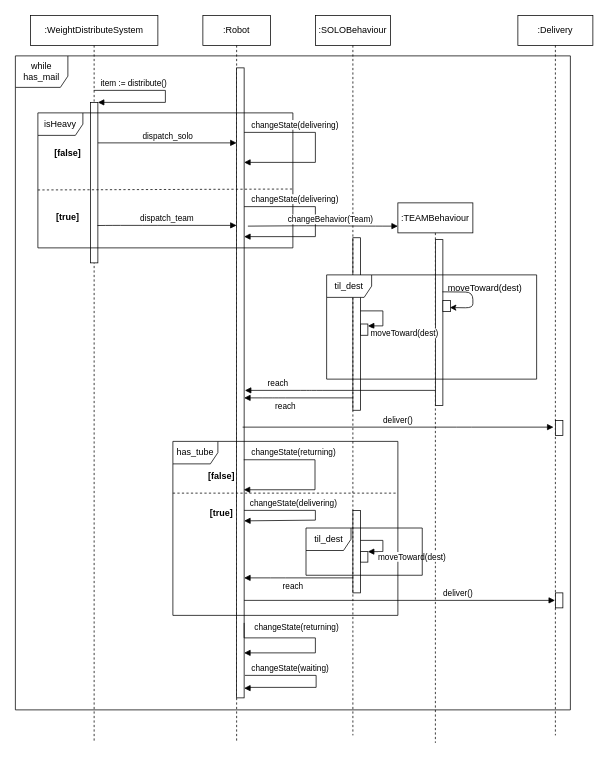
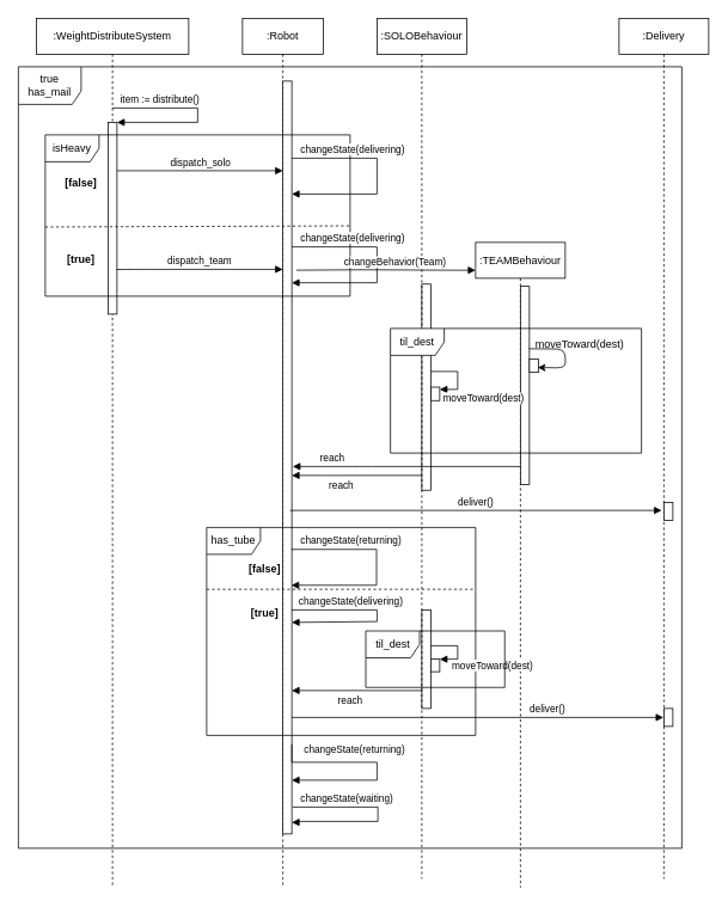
- <mxCell id="46" value="while&lt;br&gt;has_mail&lt;br&gt;" style="shape=umlFrame;whiteSpace=wrap;html=1;width=70;height=42;" vertex="1" parent="1"><mxGeometry x="20" y="74" width="740" height="872" as="geometry" /></mxCell>
+ <mxCell id="46" value="true&lt;br&gt;has_mail&lt;br&gt;" style="shape=umlFrame;whiteSpace=wrap;html=1;width=70;height=42;" vertex="1" parent="1"><mxGeometry x="20" y="74" width="740" height="872" as="geometry" /></mxCell>
